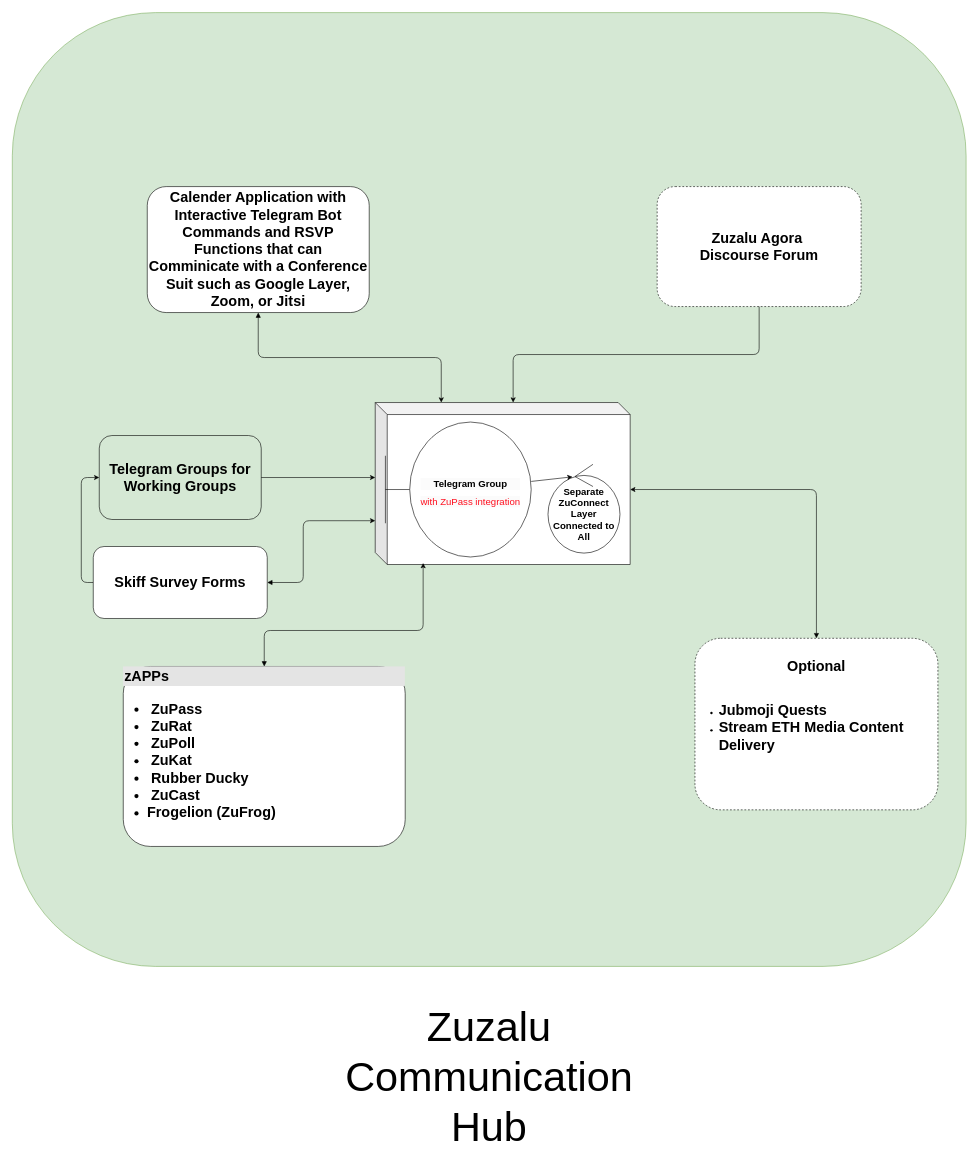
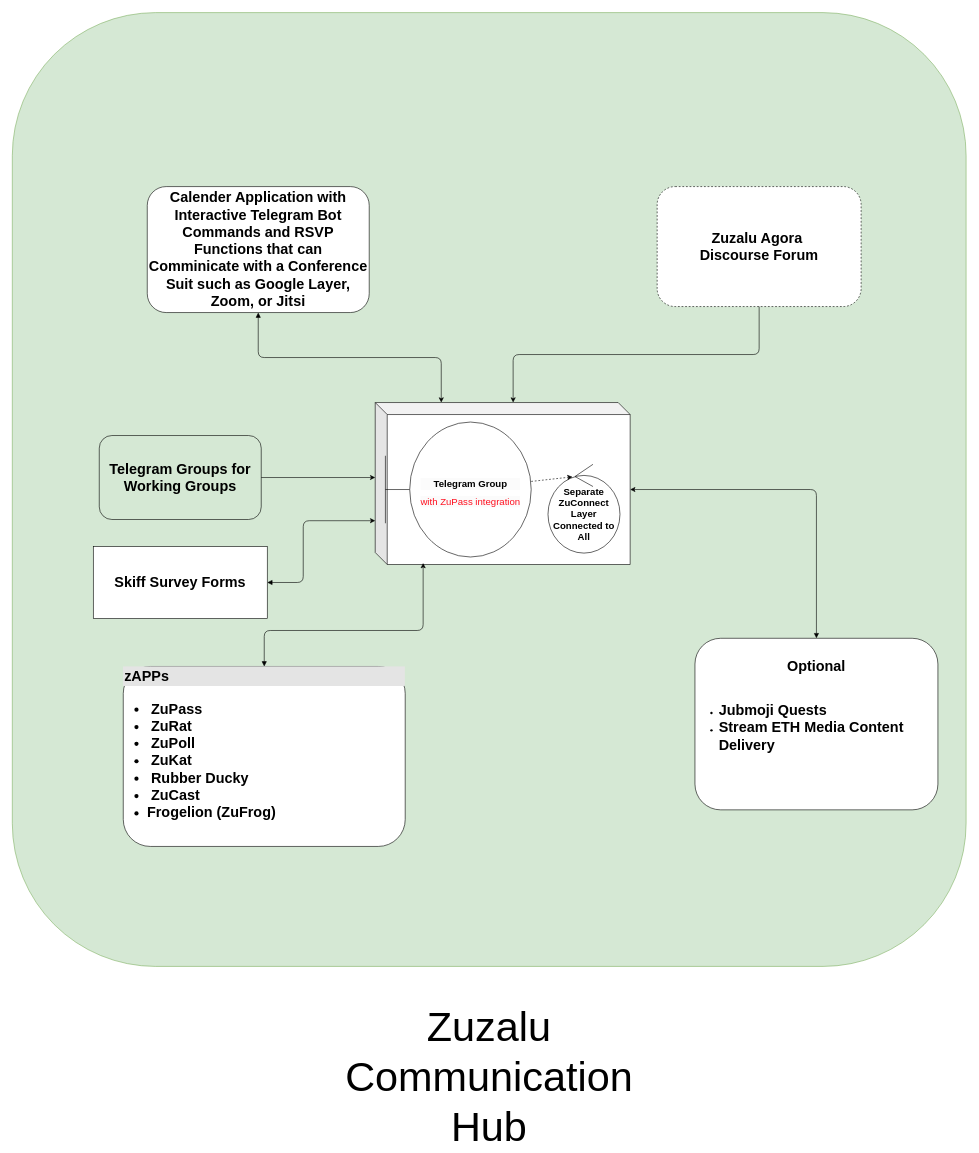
- <mxCell id="14" style="edgeStyle=orthogonalEdgeStyle;rounded=1;orthogonalLoop=1;jettySize=auto;html=1;exitX=0;exitY=0.5;exitDx=0;exitDy=0;entryX=0;entryY=0.5;entryDx=0;entryDy=0;" edge="1" parent="1" source="15" target="12"><mxGeometry relative="1" as="geometry" /></mxCell>
- <mxCell id="21" value="" style="endArrow=classic;html=1;rounded=1;entryX=0.34;entryY=0.141;entryDx=0;entryDy=0;entryPerimeter=0;" edge="1" parent="1" source="20" target="19"><mxGeometry width="50" height="50" relative="1" as="geometry"><mxPoint x="959" y="879" as="sourcePoint" /><mxPoint x="1009" y="829" as="targetPoint" /></mxGeometry></mxCell>
+ <mxCell id="21" value="" style="endArrow=classic;html=1;rounded=1;entryX=0.34;entryY=0.141;entryDx=0;entryDy=0;entryPerimeter=0;dashed=1;" edge="1" parent="1" source="20" target="19"><mxGeometry width="50" height="50" relative="1" as="geometry"><mxPoint x="959" y="879" as="sourcePoint" /><mxPoint x="1009" y="829" as="targetPoint" /></mxGeometry></mxCell>
- <mxCell id="15" value="&lt;font style=&quot;font-size: 24px;&quot;&gt;&lt;b&gt;Skiff Survey Forms&lt;/b&gt;&lt;/font&gt;" style="html=1;whiteSpace=wrap;rounded=1;" vertex="1" parent="1"><mxGeometry x="155" y="910" width="290" height="120" as="geometry" /></mxCell>
+ <mxCell id="15" value="&lt;font style=&quot;font-size: 24px;&quot;&gt;&lt;b&gt;Skiff Survey Forms&lt;/b&gt;&lt;/font&gt;" style="html=1;whiteSpace=wrap;rounded=0;" vertex="1" parent="1"><mxGeometry x="155" y="910" width="290" height="120" as="geometry" /></mxCell>
- <mxCell id="17" value="&lt;p style=&quot;margin: 4px 0px 0px; text-align: center; font-size: 24px;&quot;&gt;&lt;font style=&quot;font-size: 24px;&quot;&gt;&lt;br&gt;&lt;b style=&quot;&quot;&gt;Optional&lt;/b&gt;&lt;/font&gt;&lt;/p&gt;&lt;p style=&quot;margin: 4px 0px 0px; text-align: center; font-size: 24px;&quot;&gt;&lt;font style=&quot;font-size: 24px;&quot;&gt;&lt;b style=&quot;&quot;&gt;&lt;br&gt;&lt;/b&gt;&lt;/font&gt;&lt;/p&gt;&lt;p style=&quot;margin: 4px 0px 0px; font-size: 24px;&quot;&gt;&lt;/p&gt;&lt;ul&gt;&lt;li&gt;&lt;b style=&quot;&quot;&gt;&lt;font style=&quot;font-size: 24px;&quot;&gt;Jubmoji Quests&lt;/font&gt;&lt;/b&gt;&lt;/li&gt;&lt;li&gt;&lt;b style=&quot;&quot;&gt;&lt;font style=&quot;font-size: 24px;&quot;&gt;Stream ETH Media Content Delivery&lt;/font&gt;&lt;/b&gt;&lt;/li&gt;&lt;/ul&gt;&lt;p&gt;&lt;/p&gt;" style="verticalAlign=top;align=left;overflow=fill;fontSize=12;fontFamily=Helvetica;html=1;whiteSpace=wrap;rounded=1;dashed=1;" vertex="1" parent="1"><mxGeometry x="1158" y="1063" width="405" height="286" as="geometry" /></mxCell>
+ <mxCell id="17" value="&lt;p style=&quot;margin: 4px 0px 0px; text-align: center; font-size: 24px;&quot;&gt;&lt;font style=&quot;font-size: 24px;&quot;&gt;&lt;br&gt;&lt;b style=&quot;&quot;&gt;Optional&lt;/b&gt;&lt;/font&gt;&lt;/p&gt;&lt;p style=&quot;margin: 4px 0px 0px; text-align: center; font-size: 24px;&quot;&gt;&lt;font style=&quot;font-size: 24px;&quot;&gt;&lt;b style=&quot;&quot;&gt;&lt;br&gt;&lt;/b&gt;&lt;/font&gt;&lt;/p&gt;&lt;p style=&quot;margin: 4px 0px 0px; font-size: 24px;&quot;&gt;&lt;/p&gt;&lt;ul&gt;&lt;li&gt;&lt;b style=&quot;&quot;&gt;&lt;font style=&quot;font-size: 24px;&quot;&gt;Jubmoji Quests&lt;/font&gt;&lt;/b&gt;&lt;/li&gt;&lt;li&gt;&lt;b style=&quot;&quot;&gt;&lt;font style=&quot;font-size: 24px;&quot;&gt;Stream ETH Media Content Delivery&lt;/font&gt;&lt;/b&gt;&lt;/li&gt;&lt;/ul&gt;&lt;p&gt;&lt;/p&gt;" style="verticalAlign=top;align=left;overflow=fill;fontSize=12;fontFamily=Helvetica;html=1;whiteSpace=wrap;rounded=1;" vertex="1" parent="1"><mxGeometry x="1158" y="1063" width="405" height="286" as="geometry" /></mxCell>
